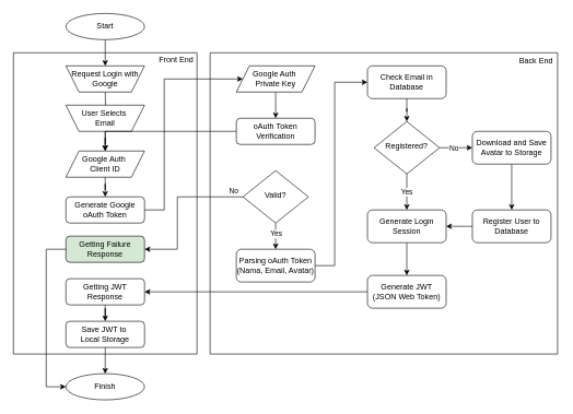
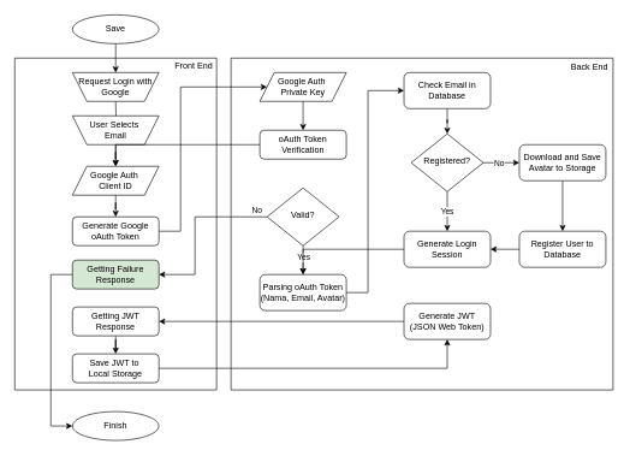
- <mxCell id="4" value="Start" style="ellipse;whiteSpace=wrap;html=1;" parent="1" vertex="1"><mxGeometry x="100" y="20" width="120" height="40" as="geometry" /></mxCell>
+ <mxCell id="4" value="Save" style="ellipse;whiteSpace=wrap;html=1;" parent="1" vertex="1"><mxGeometry x="100" y="20" width="120" height="40" as="geometry" /></mxCell>
- <mxCell id="34" style="edgeStyle=orthogonalEdgeStyle;rounded=0;orthogonalLoop=1;jettySize=auto;html=1;entryX=0.5;entryY=0;entryDx=0;entryDy=0;" parent="18" source="35" target="36" edge="1"><mxGeometry relative="1" as="geometry" /></mxCell>
+ <mxCell id="34" style="edgeStyle=orthogonalEdgeStyle;rounded=0;orthogonalLoop=1;jettySize=auto;html=1;" parent="18" source="35" target="20" edge="1"><mxGeometry relative="1" as="geometry" /></mxCell>
- <mxCell id="46" style="edgeStyle=orthogonalEdgeStyle;rounded=0;orthogonalLoop=1;jettySize=auto;html=1;entryX=0.5;entryY=0;entryDx=0;entryDy=0;" parent="1" source="16" target="45" edge="1"><mxGeometry relative="1" as="geometry" /></mxCell>
+ <mxCell id="46" style="edgeStyle=orthogonalEdgeStyle;rounded=0;orthogonalLoop=1;jettySize=auto;html=1;" parent="1" source="16" target="36" edge="1"><mxGeometry relative="1" as="geometry" /></mxCell>
